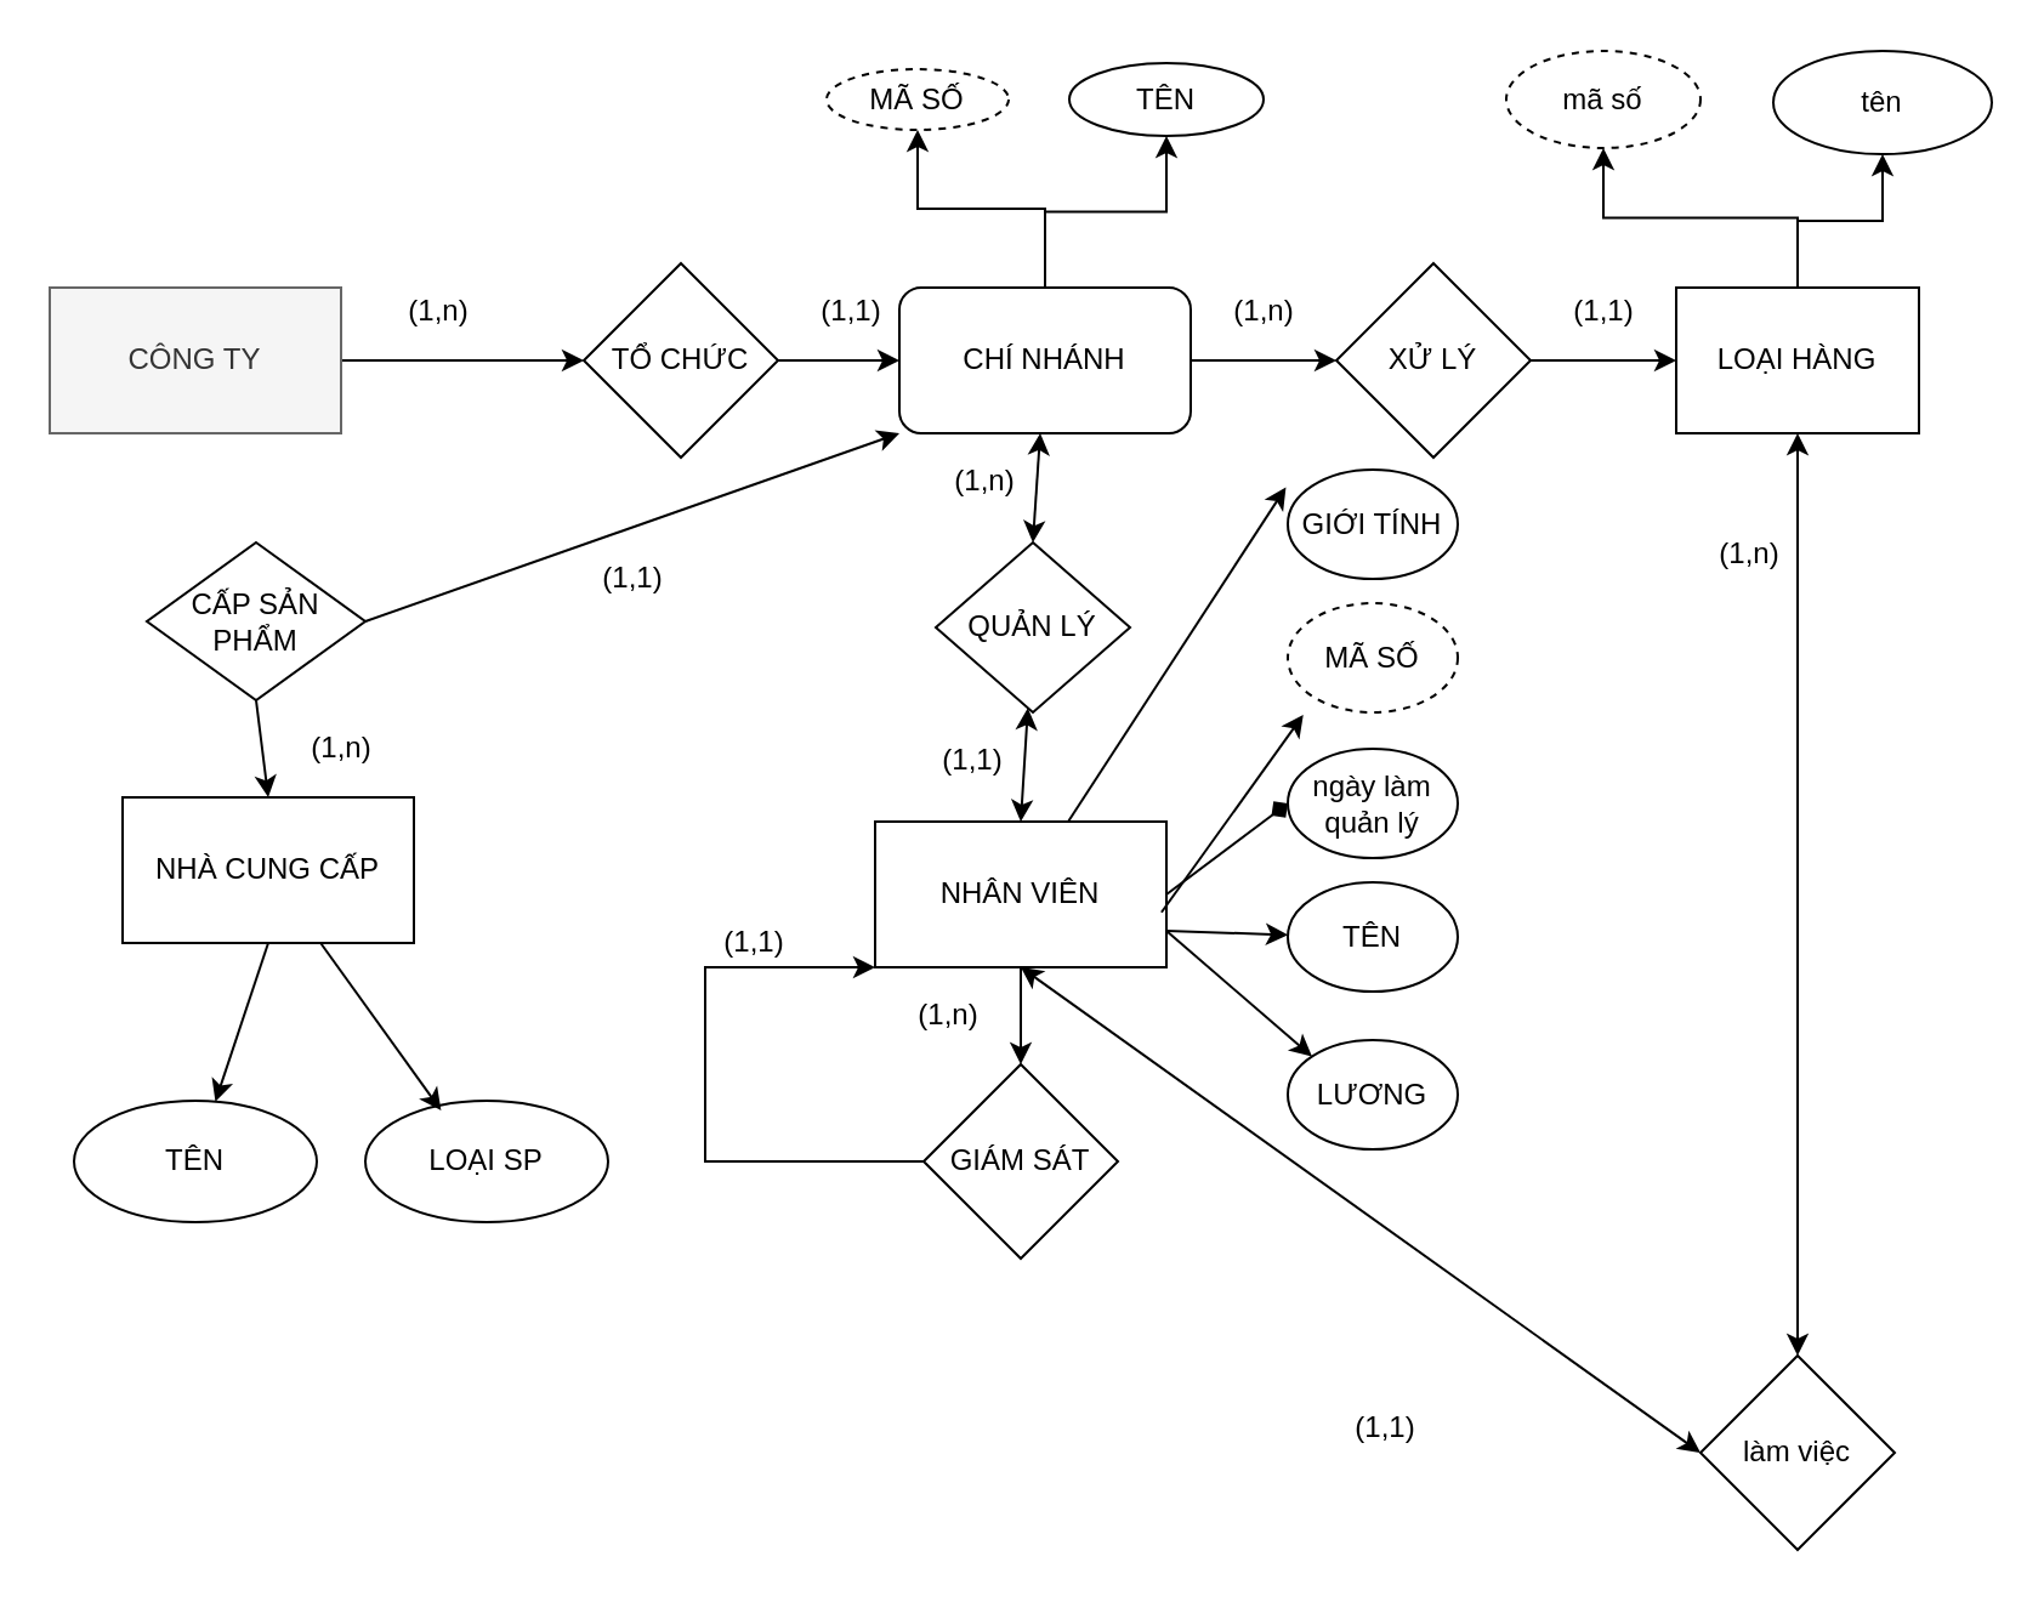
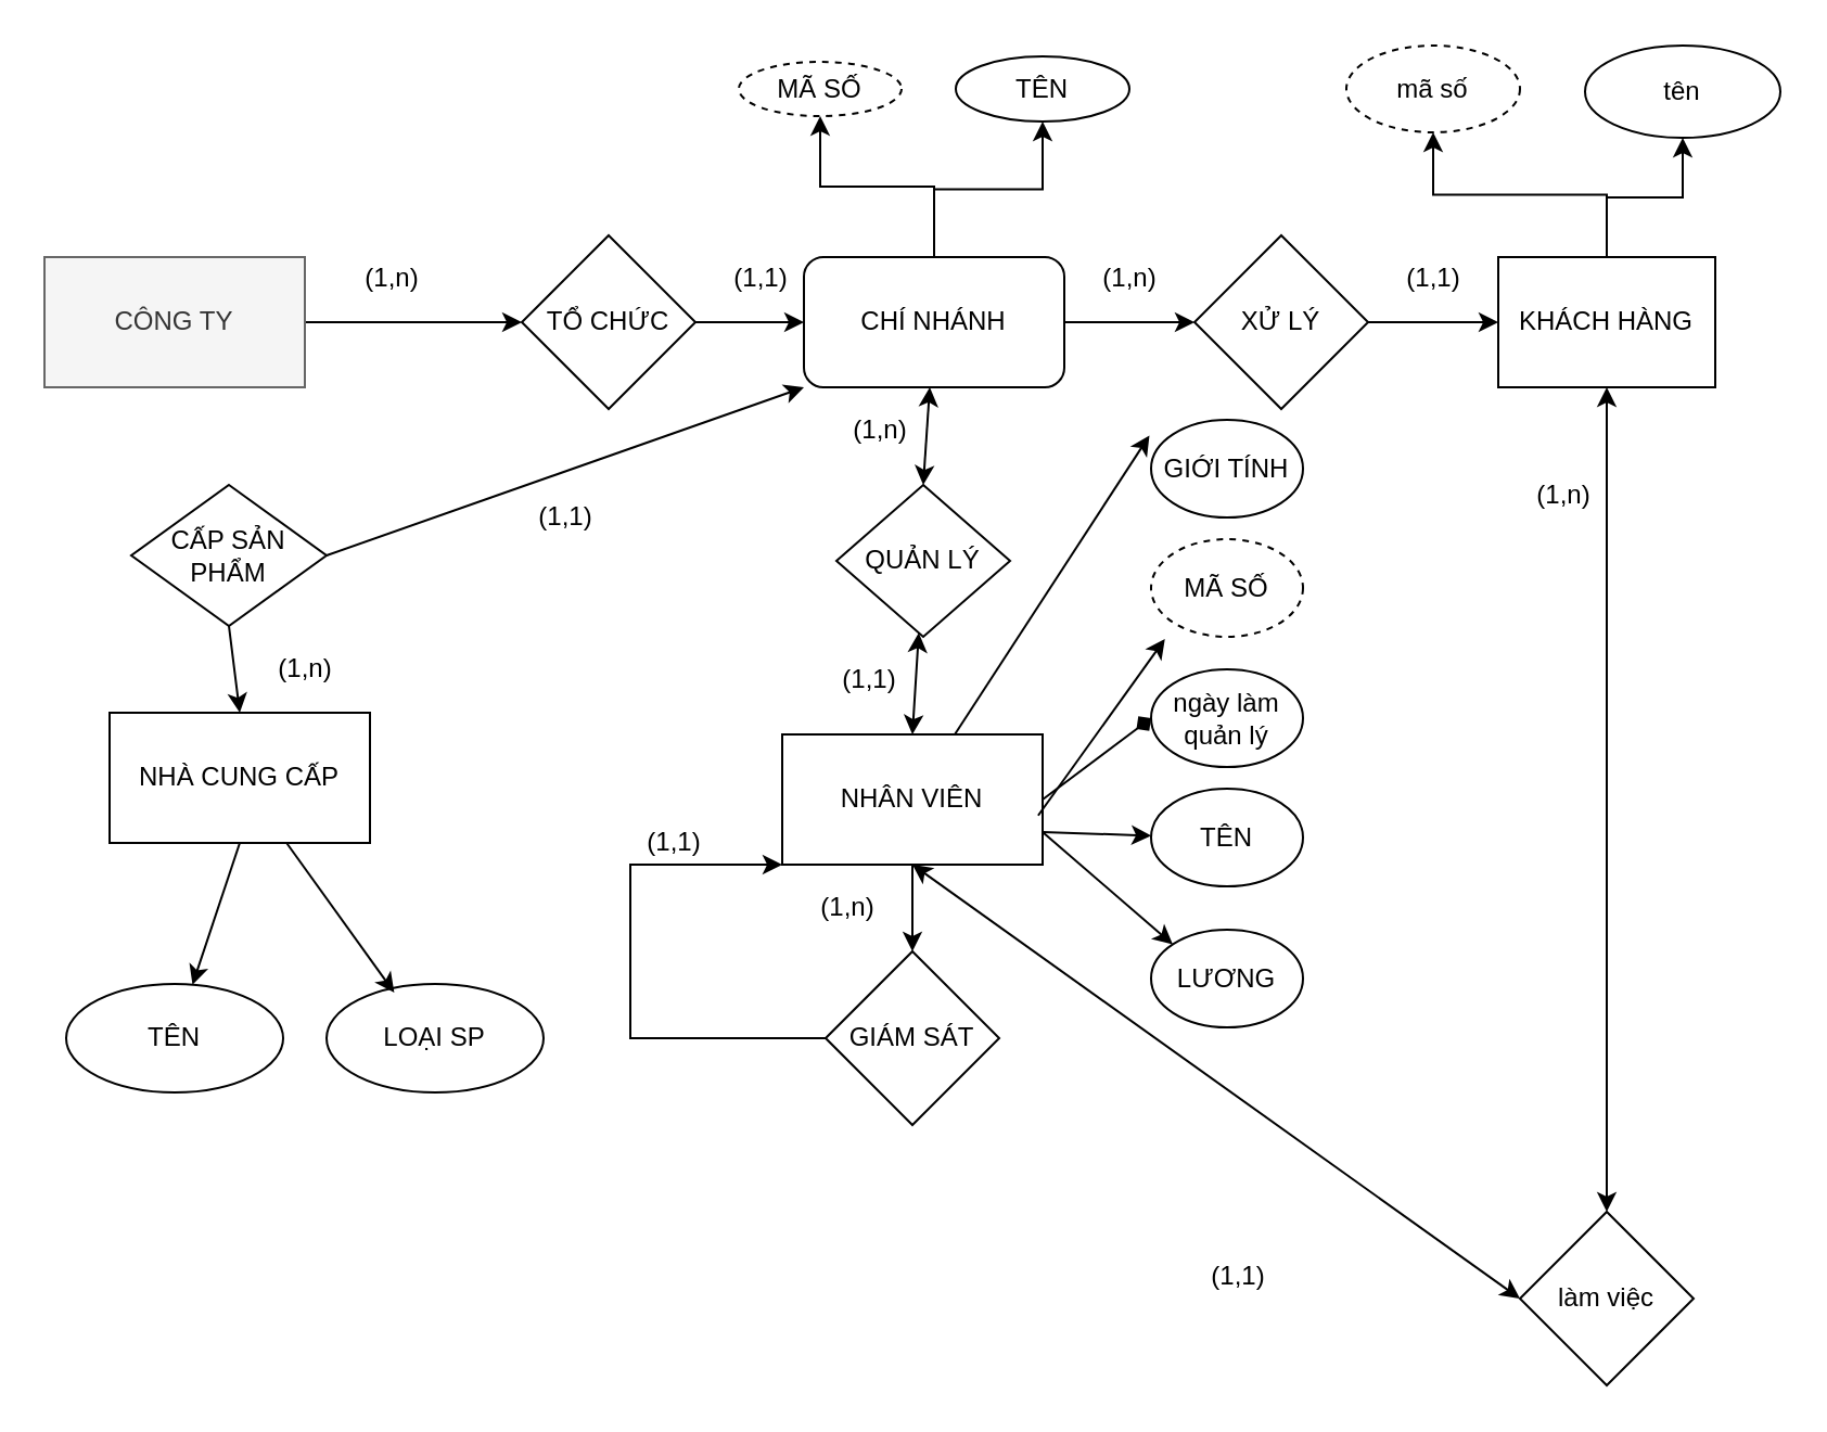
- <mxCell id="26" value="LOẠI HÀNG" style="whiteSpace=wrap;html=1;rounded=0;" parent="1" vertex="1"><mxGeometry x="690" y="118" width="100" height="60" as="geometry" /></mxCell>
+ <mxCell id="26" value="KHÁCH HÀNG" style="whiteSpace=wrap;html=1;rounded=0;" parent="1" vertex="1"><mxGeometry x="690" y="118" width="100" height="60" as="geometry" /></mxCell>
